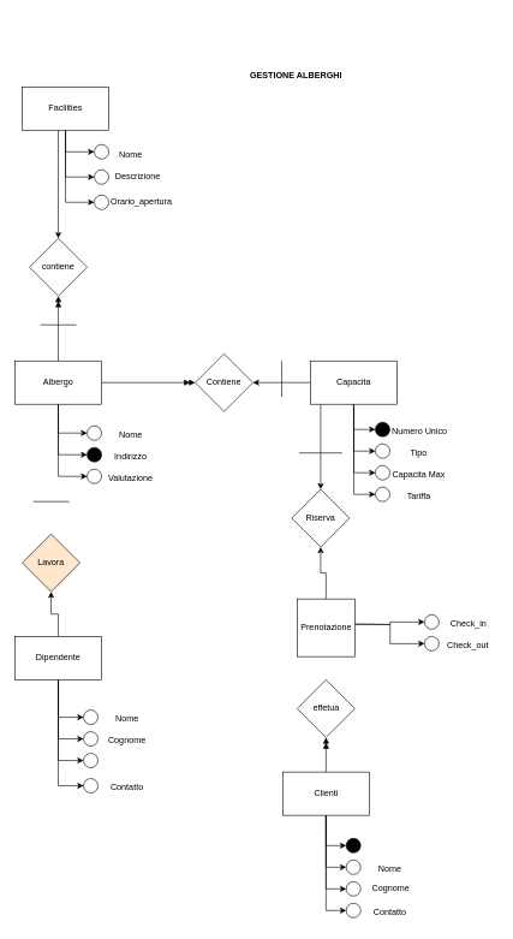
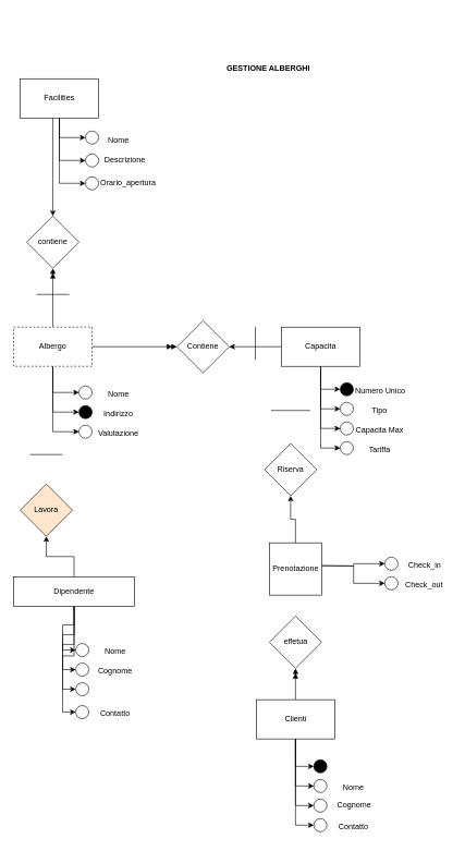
- <mxCell id="8" value="Albergo" style="rounded=0;whiteSpace=wrap;html=1;" vertex="1" parent="1"><mxGeometry x="20" y="500" width="120" height="60" as="geometry" /></mxCell>
+ <mxCell id="8" value="Albergo" style="rounded=0;whiteSpace=wrap;html=1;dashed=1;" vertex="1" parent="1"><mxGeometry x="20" y="500" width="120" height="60" as="geometry" /></mxCell>
- <mxCell id="20" style="edgeStyle=orthogonalEdgeStyle;rounded=0;orthogonalLoop=1;jettySize=auto;html=1;entryX=0.5;entryY=0;entryDx=0;entryDy=0;" edge="1" parent="1" source="21" target="68"><mxGeometry relative="1" as="geometry"><Array as="points"><mxPoint x="444" y="590" /><mxPoint x="444" y="590" /></Array></mxGeometry></mxCell>
- <mxCell id="50" value="Dipendente" style="rounded=0;whiteSpace=wrap;html=1;" vertex="1" parent="1"><mxGeometry x="20" y="882" width="120" height="60" as="geometry" /></mxCell>
+ <mxCell id="50" value="Dipendente" style="rounded=0;whiteSpace=wrap;html=1;" vertex="1" parent="1"><mxGeometry x="20" y="882" width="185" height="45" as="geometry" /></mxCell>
